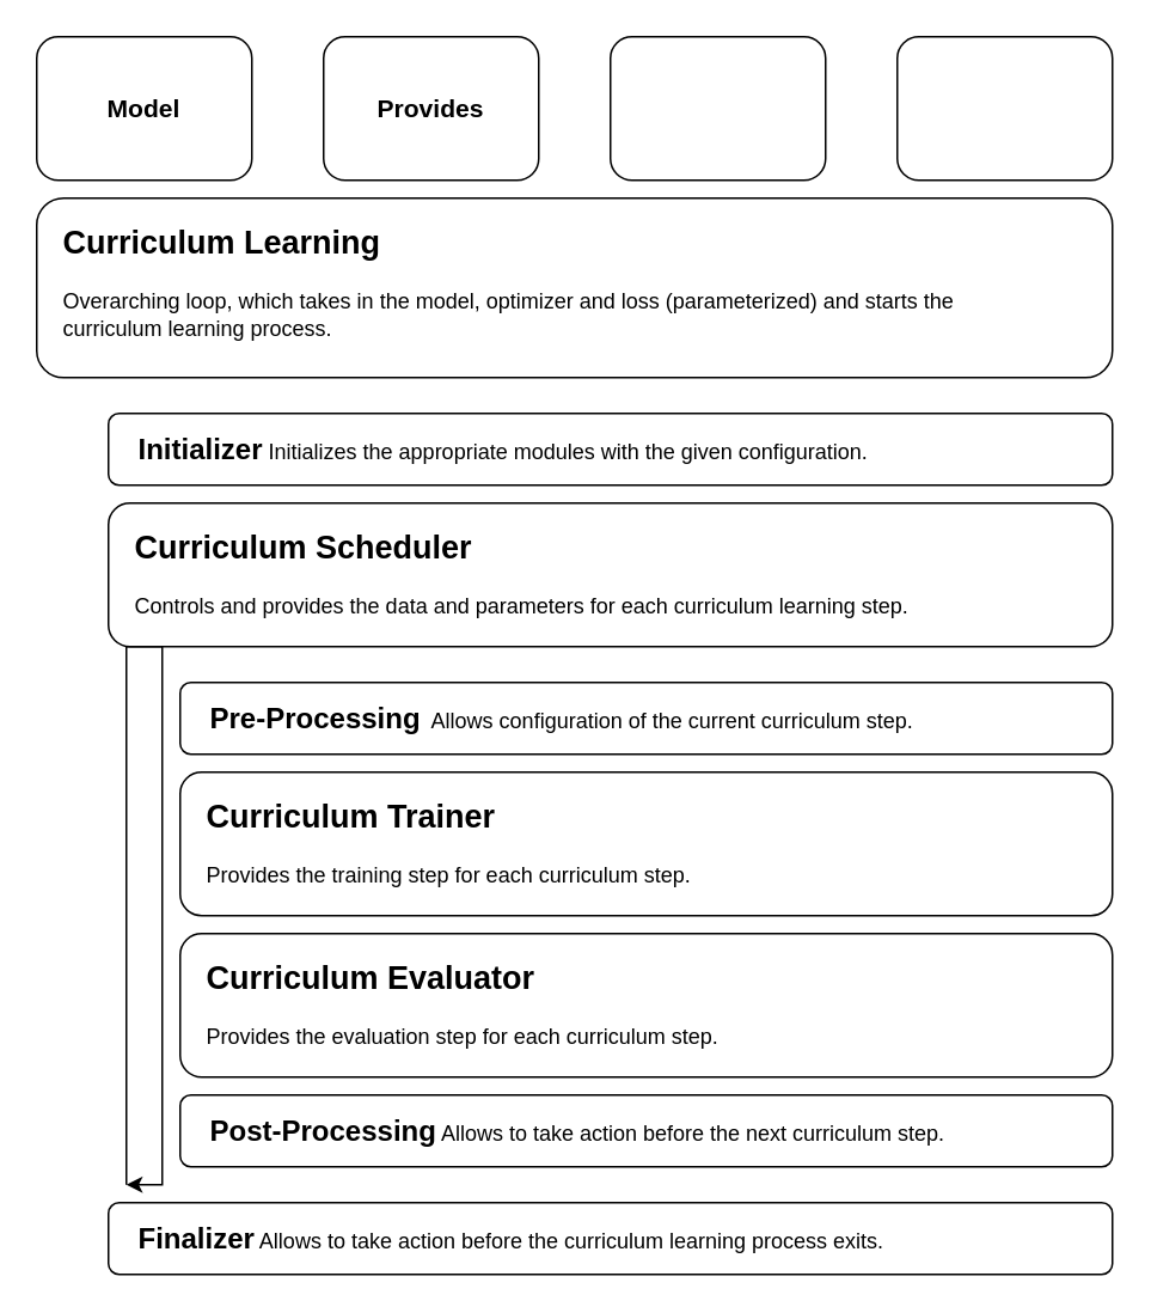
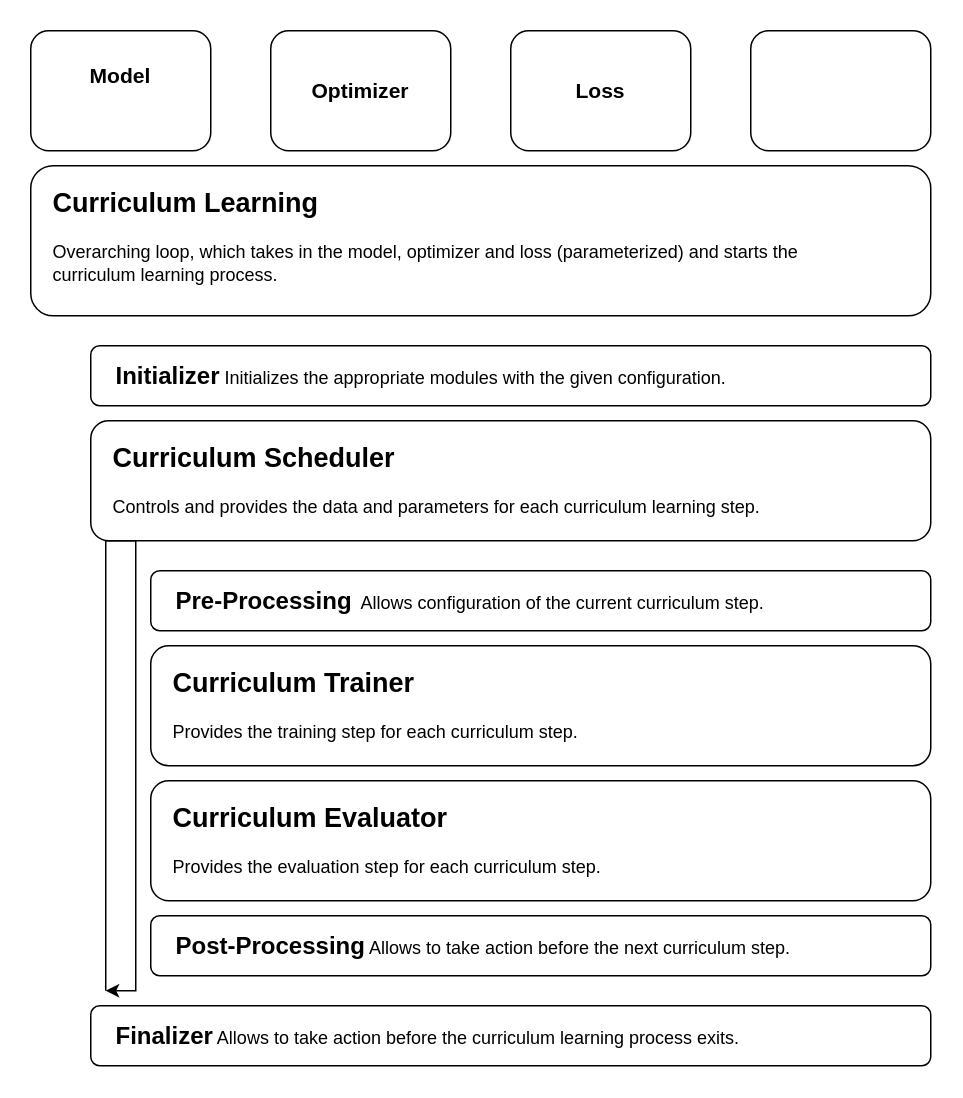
- <mxCell id="5" value="&lt;h3&gt;Model&lt;/h3&gt;" style="text;html=1;strokeColor=none;fillColor=none;align=center;verticalAlign=middle;whiteSpace=wrap;rounded=0;" parent="1" vertex="1"><mxGeometry x="50" y="45" width="60" height="30" as="geometry" /></mxCell>
+ <mxCell id="5" value="&lt;h3&gt;Model&lt;/h3&gt;" style="text;html=1;strokeColor=none;fillColor=none;align=center;verticalAlign=middle;whiteSpace=wrap;rounded=0;" parent="1" vertex="1"><mxGeometry x="50" y="35" width="60" height="30" as="geometry" /></mxCell>
- <mxCell id="6" value="&lt;h3&gt;Provides&lt;/h3&gt;" style="text;html=1;strokeColor=none;fillColor=none;align=center;verticalAlign=middle;whiteSpace=wrap;rounded=0;" parent="1" vertex="1"><mxGeometry x="210" y="45" width="60" height="30" as="geometry" /></mxCell>
+ <mxCell id="6" value="&lt;h3&gt;Optimizer&lt;/h3&gt;" style="text;html=1;strokeColor=none;fillColor=none;align=center;verticalAlign=middle;whiteSpace=wrap;rounded=0;" parent="1" vertex="1"><mxGeometry x="210" y="45" width="60" height="30" as="geometry" /></mxCell>
+ <mxCell id="7" value="&lt;h3&gt;Loss&lt;/h3&gt;" style="text;html=1;strokeColor=none;fillColor=none;align=center;verticalAlign=middle;whiteSpace=wrap;rounded=0;" parent="1" vertex="1"><mxGeometry x="370" y="45" width="60" height="30" as="geometry" /></mxCell>
